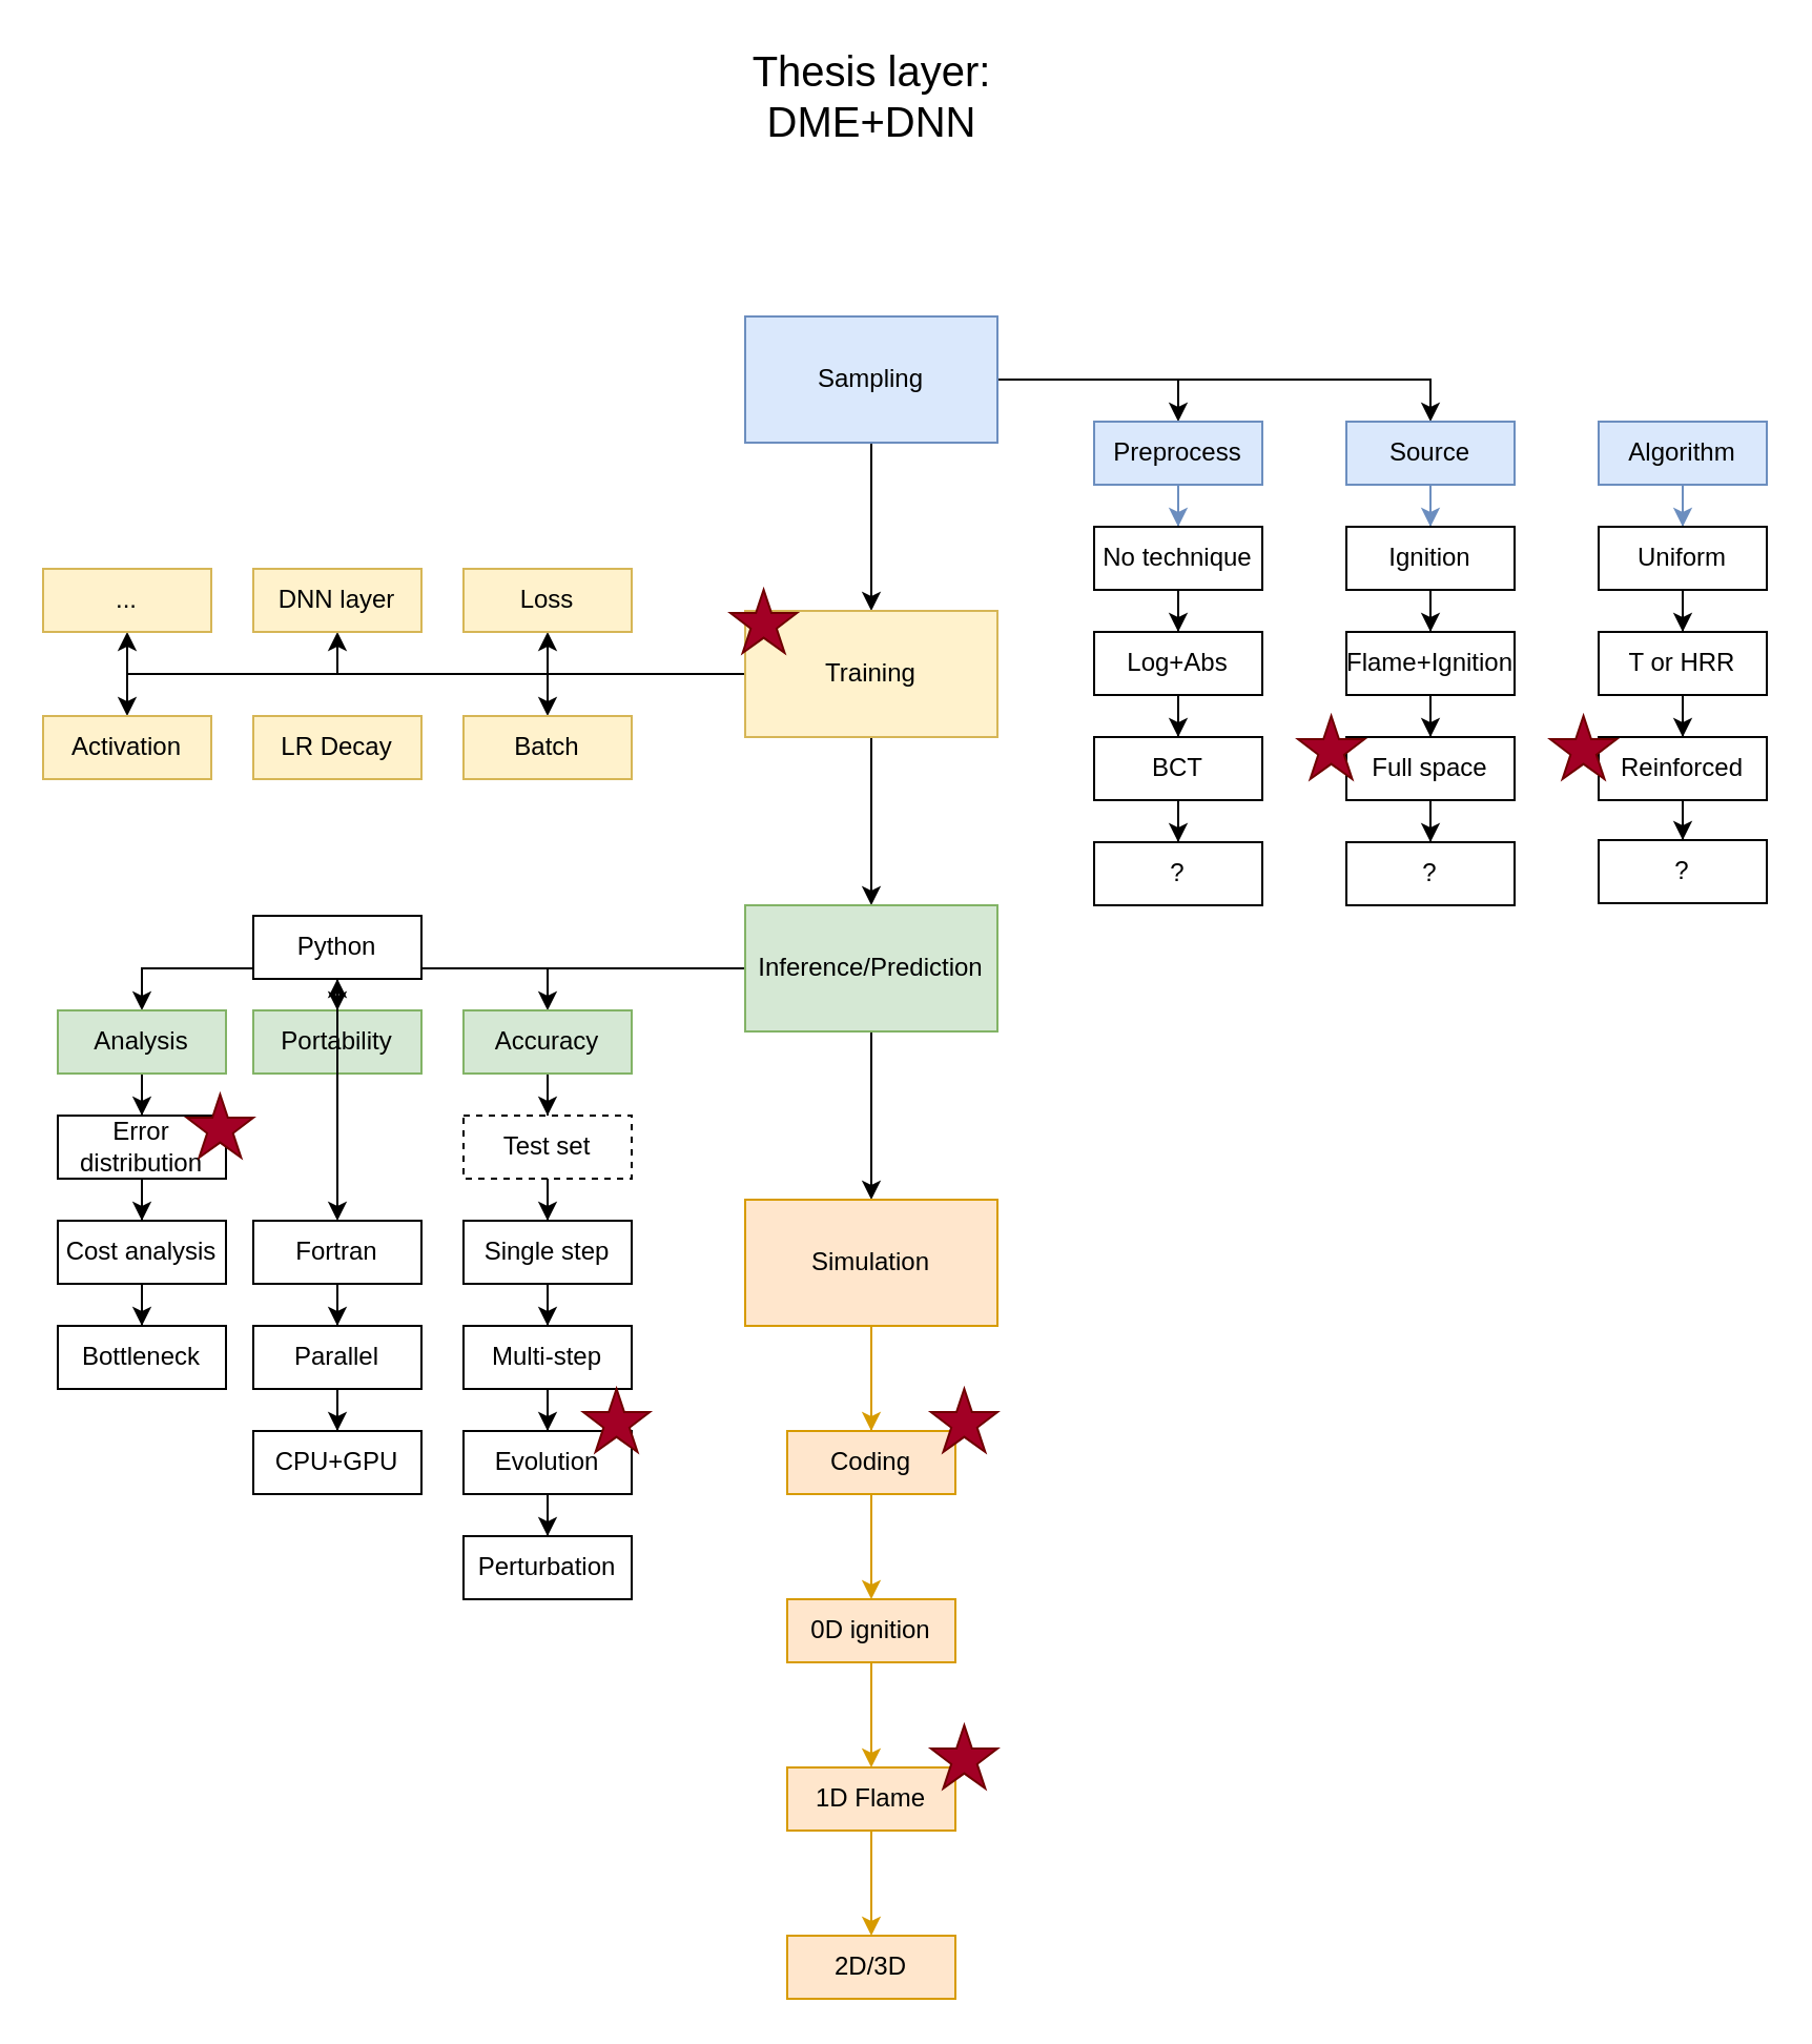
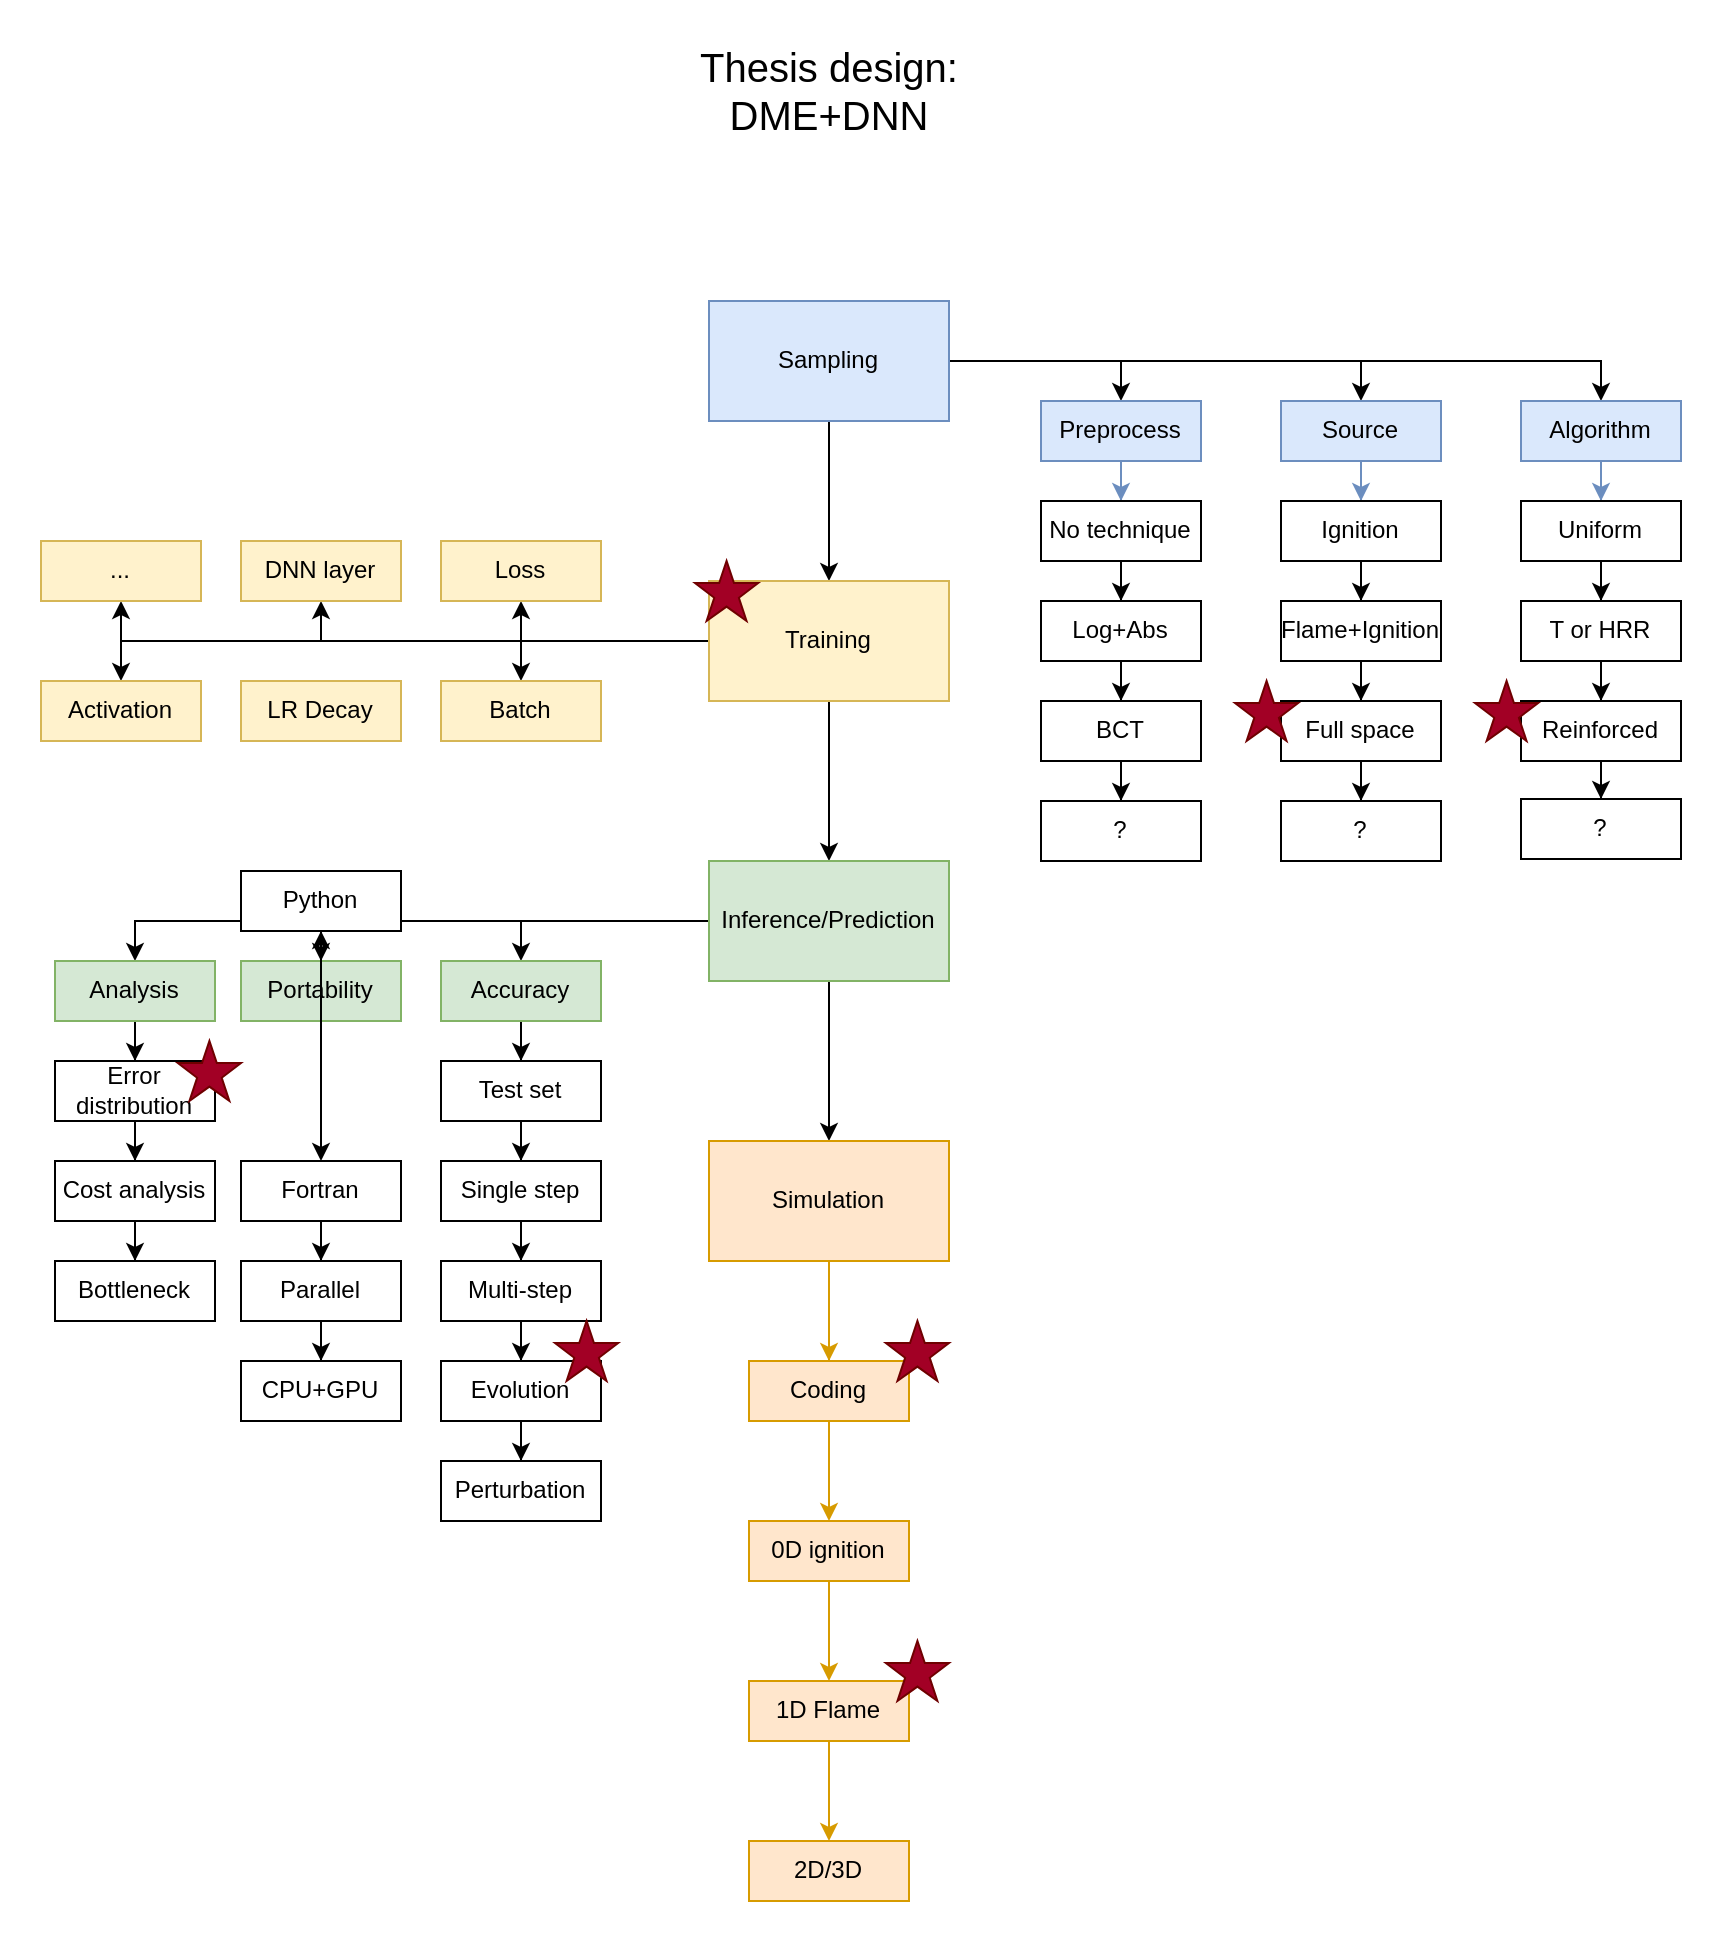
- <mxCell id="22" value="Thesis layer:&lt;br style=&quot;font-size: 20px&quot;&gt;DME+DNN" style="text;html=1;strokeColor=none;fillColor=none;align=center;verticalAlign=middle;whiteSpace=wrap;rounded=0;fontSize=20;" vertex="1" parent="1"><mxGeometry x="314.5" y="20" width="199" height="50" as="geometry" /></mxCell>
+ <mxCell id="22" value="Thesis design:&lt;br style=&quot;font-size: 20px&quot;&gt;DME+DNN" style="text;html=1;strokeColor=none;fillColor=none;align=center;verticalAlign=middle;whiteSpace=wrap;rounded=0;fontSize=20;" vertex="1" parent="1"><mxGeometry x="314.5" y="20" width="199" height="50" as="geometry" /></mxCell>
+ <mxCell id="5" style="edgeStyle=orthogonalEdgeStyle;rounded=0;orthogonalLoop=1;jettySize=auto;html=1;entryX=0.5;entryY=0;entryDx=0;entryDy=0;fontSize=20;" edge="1" parent="1" source="6" target="44"><mxGeometry relative="1" as="geometry" /></mxCell>
- <mxCell id="70" value="Test set" style="whiteSpace=wrap;html=1;rounded=0;dashed=1;" vertex="1" parent="1"><mxGeometry x="220" y="530" width="80" height="30" as="geometry" /></mxCell>
+ <mxCell id="70" value="Test set" style="whiteSpace=wrap;html=1;rounded=0;" vertex="1" parent="1"><mxGeometry x="220" y="530" width="80" height="30" as="geometry" /></mxCell>
